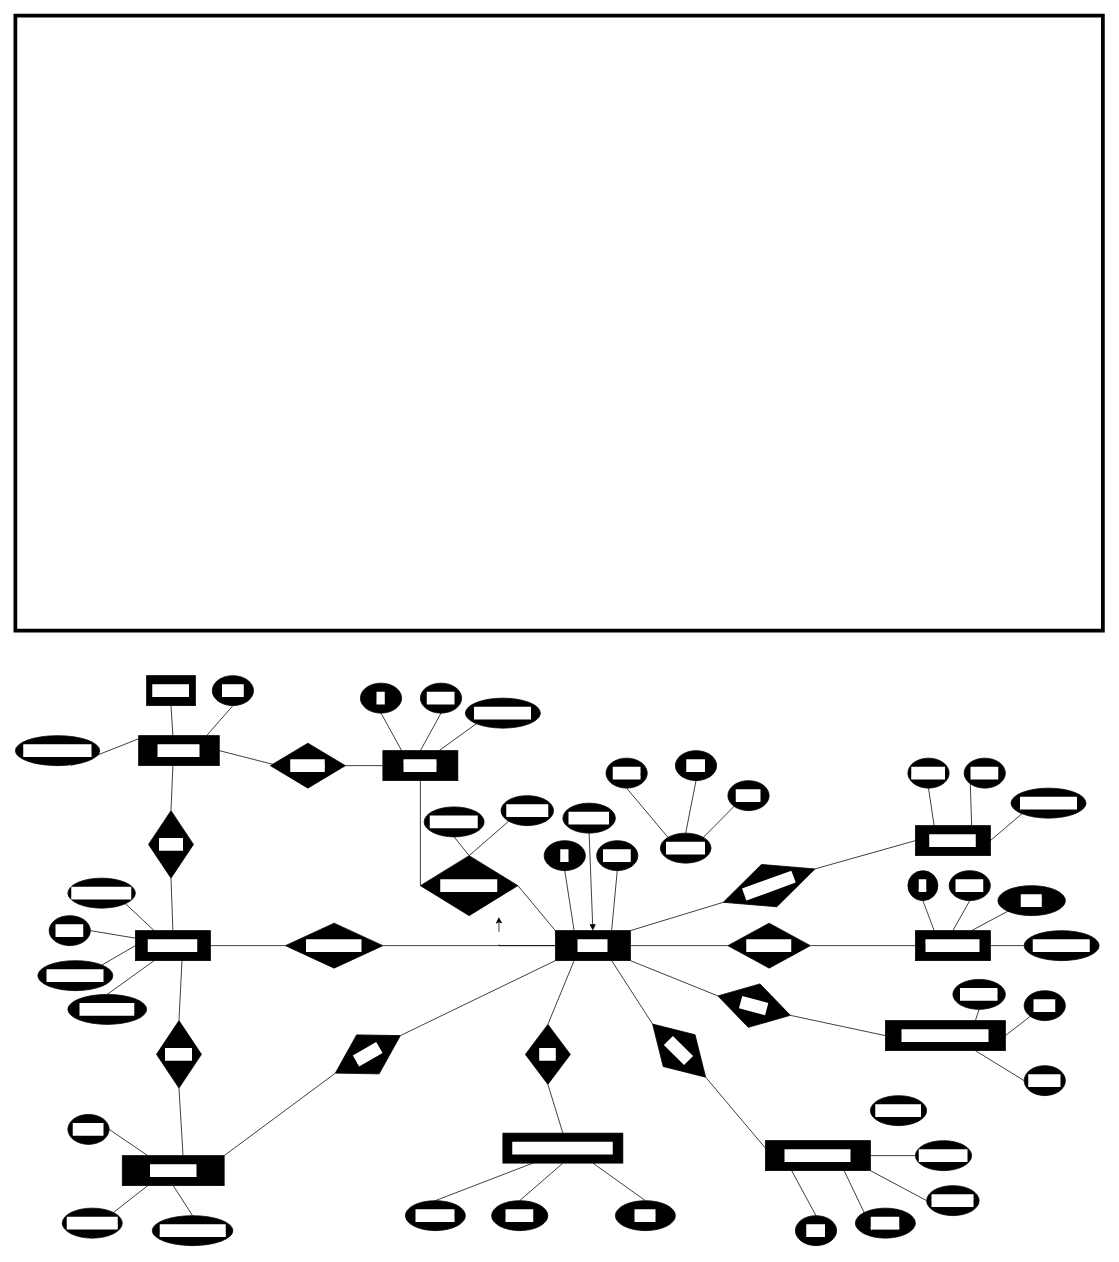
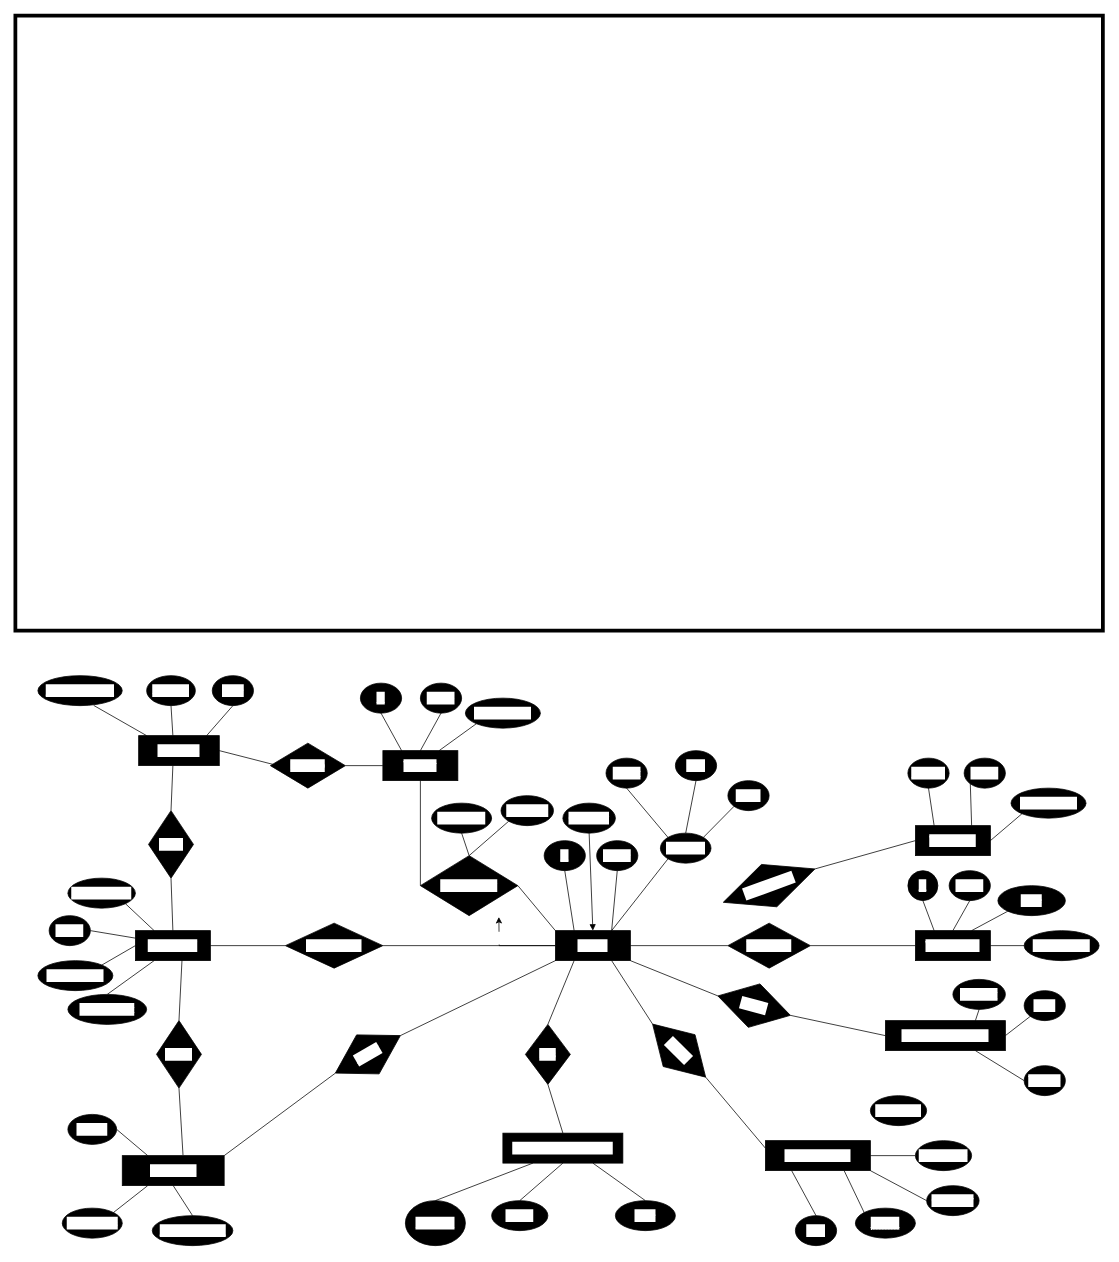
- <mxCell id="89" value="Amount" style="whiteSpace=wrap;html=1;align=center;strokeColor=light-dark(#000000,#000000);verticalAlign=middle;fontFamily=Helvetica;fontSize=14;fontColor=#ffffff;labelBackgroundColor=light-dark(#FFFFFF,#FFFFFF);fillColor=light-dark(#000000,#FFFFFF);rounded=0;" parent="1" vertex="1"><mxGeometry x="195" width="65" height="40" as="geometry" y="900" /></mxCell>
+ <mxCell id="89" value="Amount" style="ellipse;whiteSpace=wrap;html=1;align=center;strokeColor=light-dark(#000000,#000000);verticalAlign=middle;fontFamily=Helvetica;fontSize=14;fontColor=#ffffff;labelBackgroundColor=light-dark(#FFFFFF,#FFFFFF);fillColor=light-dark(#000000,#FFFFFF);" parent="1" vertex="1"><mxGeometry x="195" width="65" height="40" as="geometry" y="900" /></mxCell>
- <mxCell id="90" value="&lt;u&gt;Transaction_id&lt;/u&gt;" style="ellipse;whiteSpace=wrap;html=1;align=center;strokeColor=light-dark(#000000,#000000);verticalAlign=middle;fontFamily=Helvetica;fontSize=14;fontColor=#ffffff;labelBackgroundColor=light-dark(#FFFFFF,#FFFFFF);fillColor=light-dark(#000000,#FFFFFF);" parent="1" vertex="1"><mxGeometry x="20" y="980" width="112.5" height="40" as="geometry" /></mxCell>
+ <mxCell id="90" value="&lt;u&gt;Transaction_id&lt;/u&gt;" style="ellipse;whiteSpace=wrap;html=1;align=center;strokeColor=light-dark(#000000,#000000);verticalAlign=middle;fontFamily=Helvetica;fontSize=14;fontColor=#ffffff;labelBackgroundColor=light-dark(#FFFFFF,#FFFFFF);fillColor=light-dark(#000000,#FFFFFF);" parent="1" vertex="1"><mxGeometry x="50" width="112.5" height="40" as="geometry" y="900" /></mxCell>
- <mxCell id="85" value="IssueDate" style="ellipse;whiteSpace=wrap;html=1;align=center;strokeColor=light-dark(#000000,#000000);verticalAlign=middle;fontFamily=Helvetica;fontSize=14;fontColor=#ffffff;labelBackgroundColor=light-dark(#FFFFFF,#FFFFFF);fillColor=light-dark(#000000,#FFFFFF);" parent="1" vertex="1"><mxGeometry x="565" y="1075" width="80" height="40" as="geometry" /></mxCell>
+ <mxCell id="85" value="IssueDate" style="ellipse;whiteSpace=wrap;html=1;align=center;strokeColor=light-dark(#000000,#000000);verticalAlign=middle;fontFamily=Helvetica;fontSize=14;fontColor=#ffffff;labelBackgroundColor=light-dark(#FFFFFF,#FFFFFF);fillColor=light-dark(#000000,#FFFFFF);" parent="1" vertex="1"><mxGeometry x="575" y="1070" width="80" height="40" as="geometry" /></mxCell>
+ <mxCell id="66" value="" style="endArrow=none;html=1;rounded=0;fontFamily=Helvetica;fontSize=14;fontColor=#ffffff;labelBackgroundColor=light-dark(#FFFFFF,#FFFFFF);entryX=0.75;entryY=0;entryDx=0;entryDy=0;exitX=0;exitY=1;exitDx=0;exitDy=0;strokeColor=light-dark(#000000,#000000);" parent="1" source="81" target="21" edge="1"><mxGeometry relative="1" as="geometry"><mxPoint x="-140" y="930" as="sourcePoint" /><mxPoint x="-80" y="940" as="targetPoint" /></mxGeometry></mxCell>
- <mxCell id="49" value="" style="endArrow=none;html=1;rounded=0;fontFamily=Helvetica;fontSize=14;fontColor=#ffffff;labelBackgroundColor=light-dark(#FFFFFF,#FFFFFF);entryX=1;entryY=0;entryDx=0;entryDy=0;exitX=0;exitY=0.5;exitDx=0;exitDy=0;strokeColor=light-dark(#000000,#000000);" parent="1" source="17" target="21" edge="1"><mxGeometry relative="1" as="geometry"><mxPoint x="940" y="1360" as="sourcePoint" /><mxPoint x="810" y="1360" as="targetPoint" /></mxGeometry></mxCell>
- <mxCell id="50" value="1" style="resizable=0;html=1;whiteSpace=wrap;align=right;verticalAlign=bottom;strokeColor=light-dark(#000000,#000000);fontFamily=Helvetica;fontSize=14;fontColor=#ffffff;labelBackgroundColor=light-dark(#FFFFFF,#FFFFFF);fillColor=light-dark(#000000,#FFFFFF);" parent="49" connectable="0" vertex="1"><mxGeometry x="1" relative="1" as="geometry"><mxPoint x="23" y="-10" as="offset" /></mxGeometry></mxCell>
- <mxCell id="95" value="Rating" style="ellipse;whiteSpace=wrap;html=1;align=center;strokeColor=light-dark(#000000,#000000);verticalAlign=middle;fontFamily=Helvetica;fontSize=14;fontColor=#ffffff;labelBackgroundColor=light-dark(#FFFFFF,#FFFFFF);fillColor=light-dark(#000000,#FFFFFF);" parent="1" vertex="1"><mxGeometry x="90" y="1485" width="55" height="40" as="geometry" /></mxCell>
+ <mxCell id="95" value="Rating" style="ellipse;whiteSpace=wrap;html=1;align=center;strokeColor=light-dark(#000000,#000000);verticalAlign=middle;fontFamily=Helvetica;fontSize=14;fontColor=#ffffff;labelBackgroundColor=light-dark(#FFFFFF,#FFFFFF);fillColor=light-dark(#000000,#FFFFFF);" parent="1" vertex="1"><mxGeometry x="90" y="1485" width="65" height="40" as="geometry" /></mxCell>
- <mxCell id="92" value="Roll_no." style="ellipse;whiteSpace=wrap;html=1;align=center;strokeColor=light-dark(#000000,#000000);verticalAlign=middle;fontFamily=Helvetica;fontSize=14;fontColor=#ffffff;labelBackgroundColor=light-dark(#FFFFFF,#FFFFFF);fillColor=light-dark(#000000,#FFFFFF);fontStyle=4" parent="1" vertex="1"><mxGeometry x="540" y="1600" width="80" height="40" as="geometry" /></mxCell>
+ <mxCell id="92" value="Roll_no." style="ellipse;whiteSpace=wrap;html=1;align=center;strokeColor=light-dark(#000000,#000000);verticalAlign=middle;fontFamily=Helvetica;fontSize=14;fontColor=#ffffff;labelBackgroundColor=light-dark(#FFFFFF,#FFFFFF);fillColor=light-dark(#000000,#FFFFFF);fontStyle=4" parent="1" vertex="1"><mxGeometry x="540" y="1600" width="80" height="60" as="geometry" /></mxCell>
